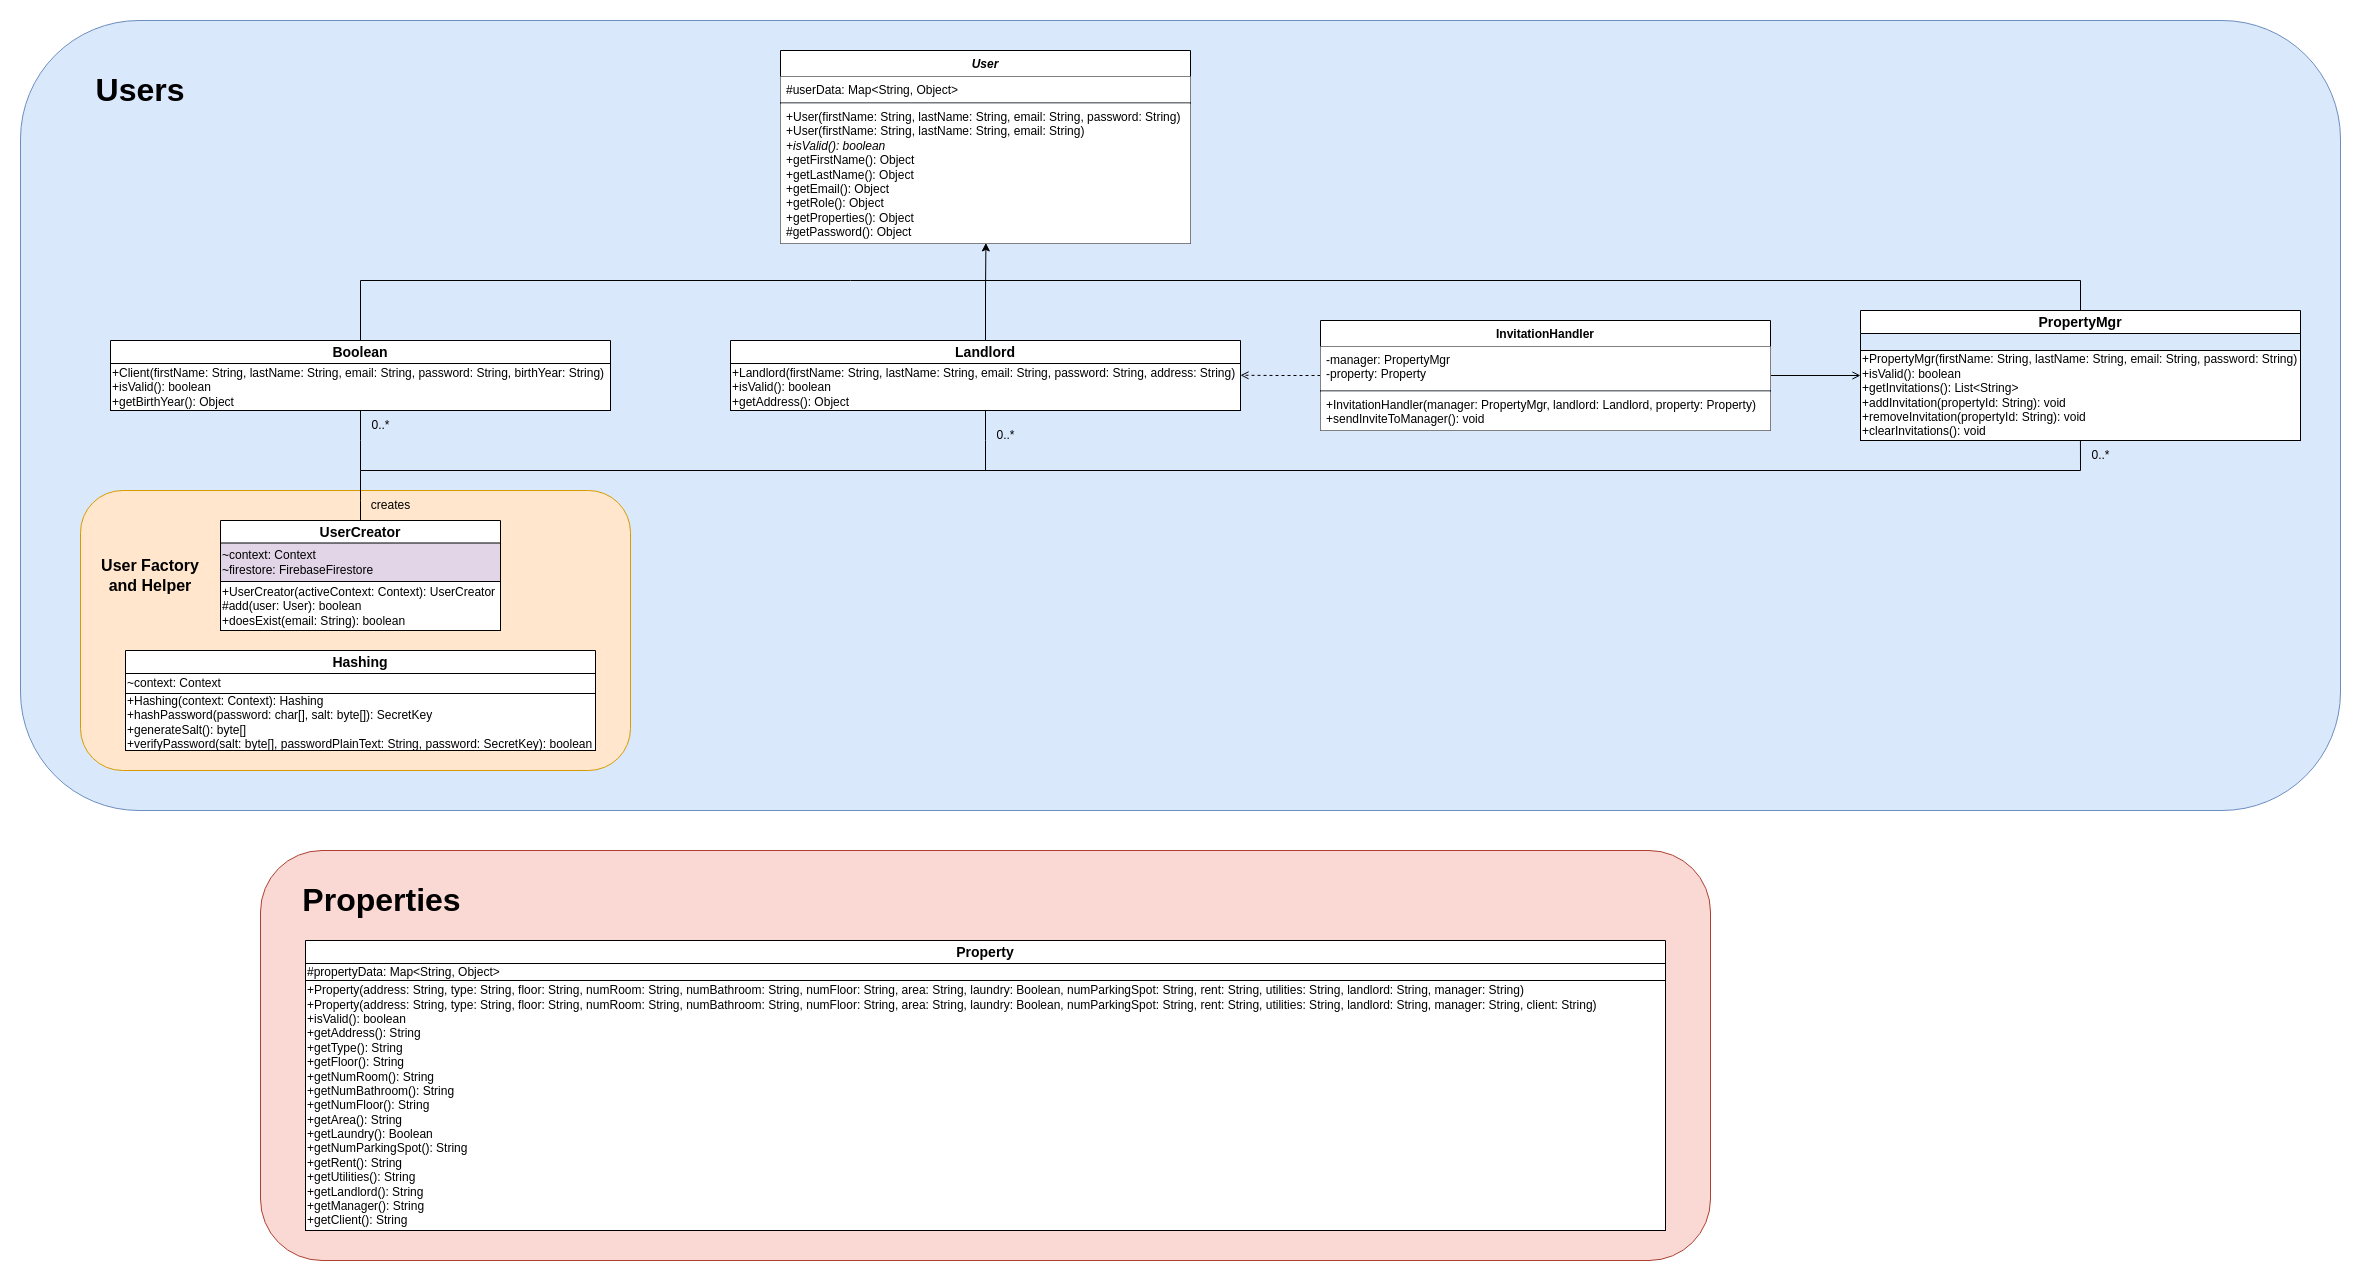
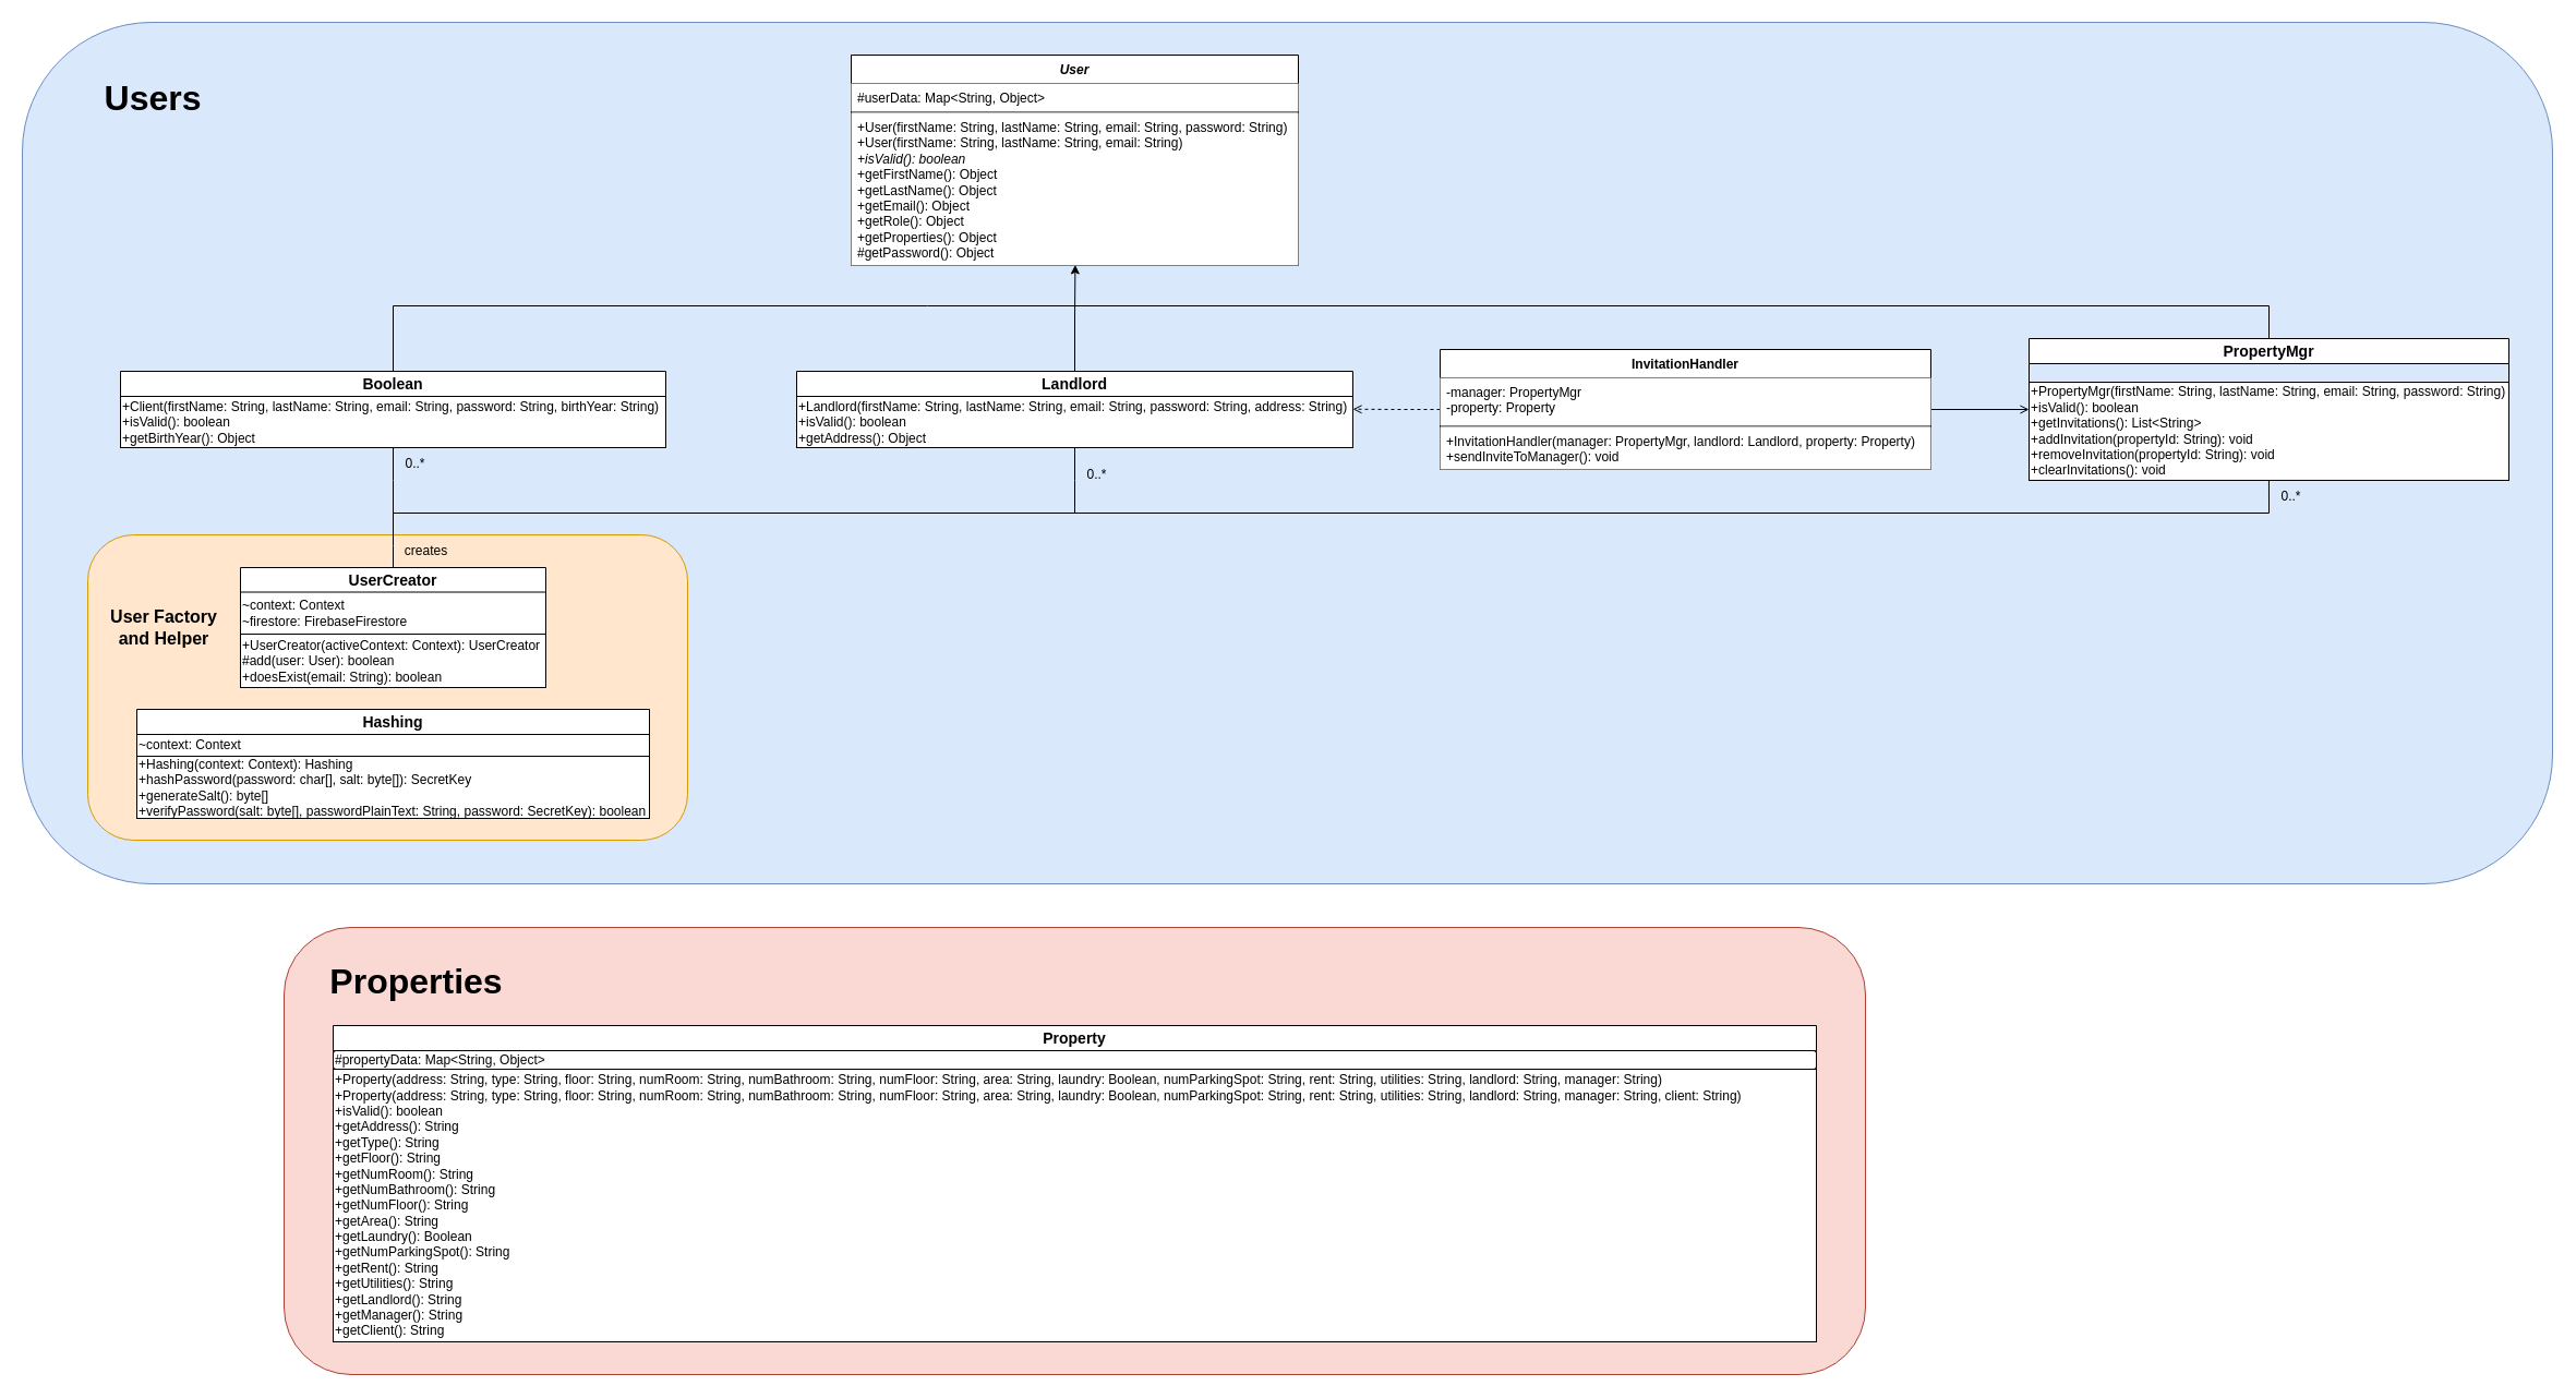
- <mxCell id="36" value="~context: Context&lt;div&gt;~firestore: FirebaseFirestore&lt;/div&gt;" style="rounded=0;whiteSpace=wrap;html=1;align=left;fillColor=#e1d5e7;" parent="35" vertex="1"><mxGeometry y="22.5" width="280" height="38.5" as="geometry" /></mxCell>
+ <mxCell id="36" value="~context: Context&lt;div&gt;~firestore: FirebaseFirestore&lt;/div&gt;" style="rounded=0;whiteSpace=wrap;html=1;align=left;" parent="35" vertex="1"><mxGeometry y="22.5" width="280" height="38.5" as="geometry" /></mxCell>
- <mxCell id="19" value="#propertyData: Map&amp;lt;String, Object&amp;gt;" style="rounded=0;whiteSpace=wrap;html=1;align=left;" parent="18" vertex="1"><mxGeometry y="23" width="1360" height="17" as="geometry" /></mxCell>
+ <mxCell id="19" value="#propertyData: Map&amp;lt;String, Object&amp;gt;" style="whiteSpace=wrap;html=1;align=left;rounded=1;" parent="18" vertex="1"><mxGeometry y="23" width="1360" height="17" as="geometry" /></mxCell>
